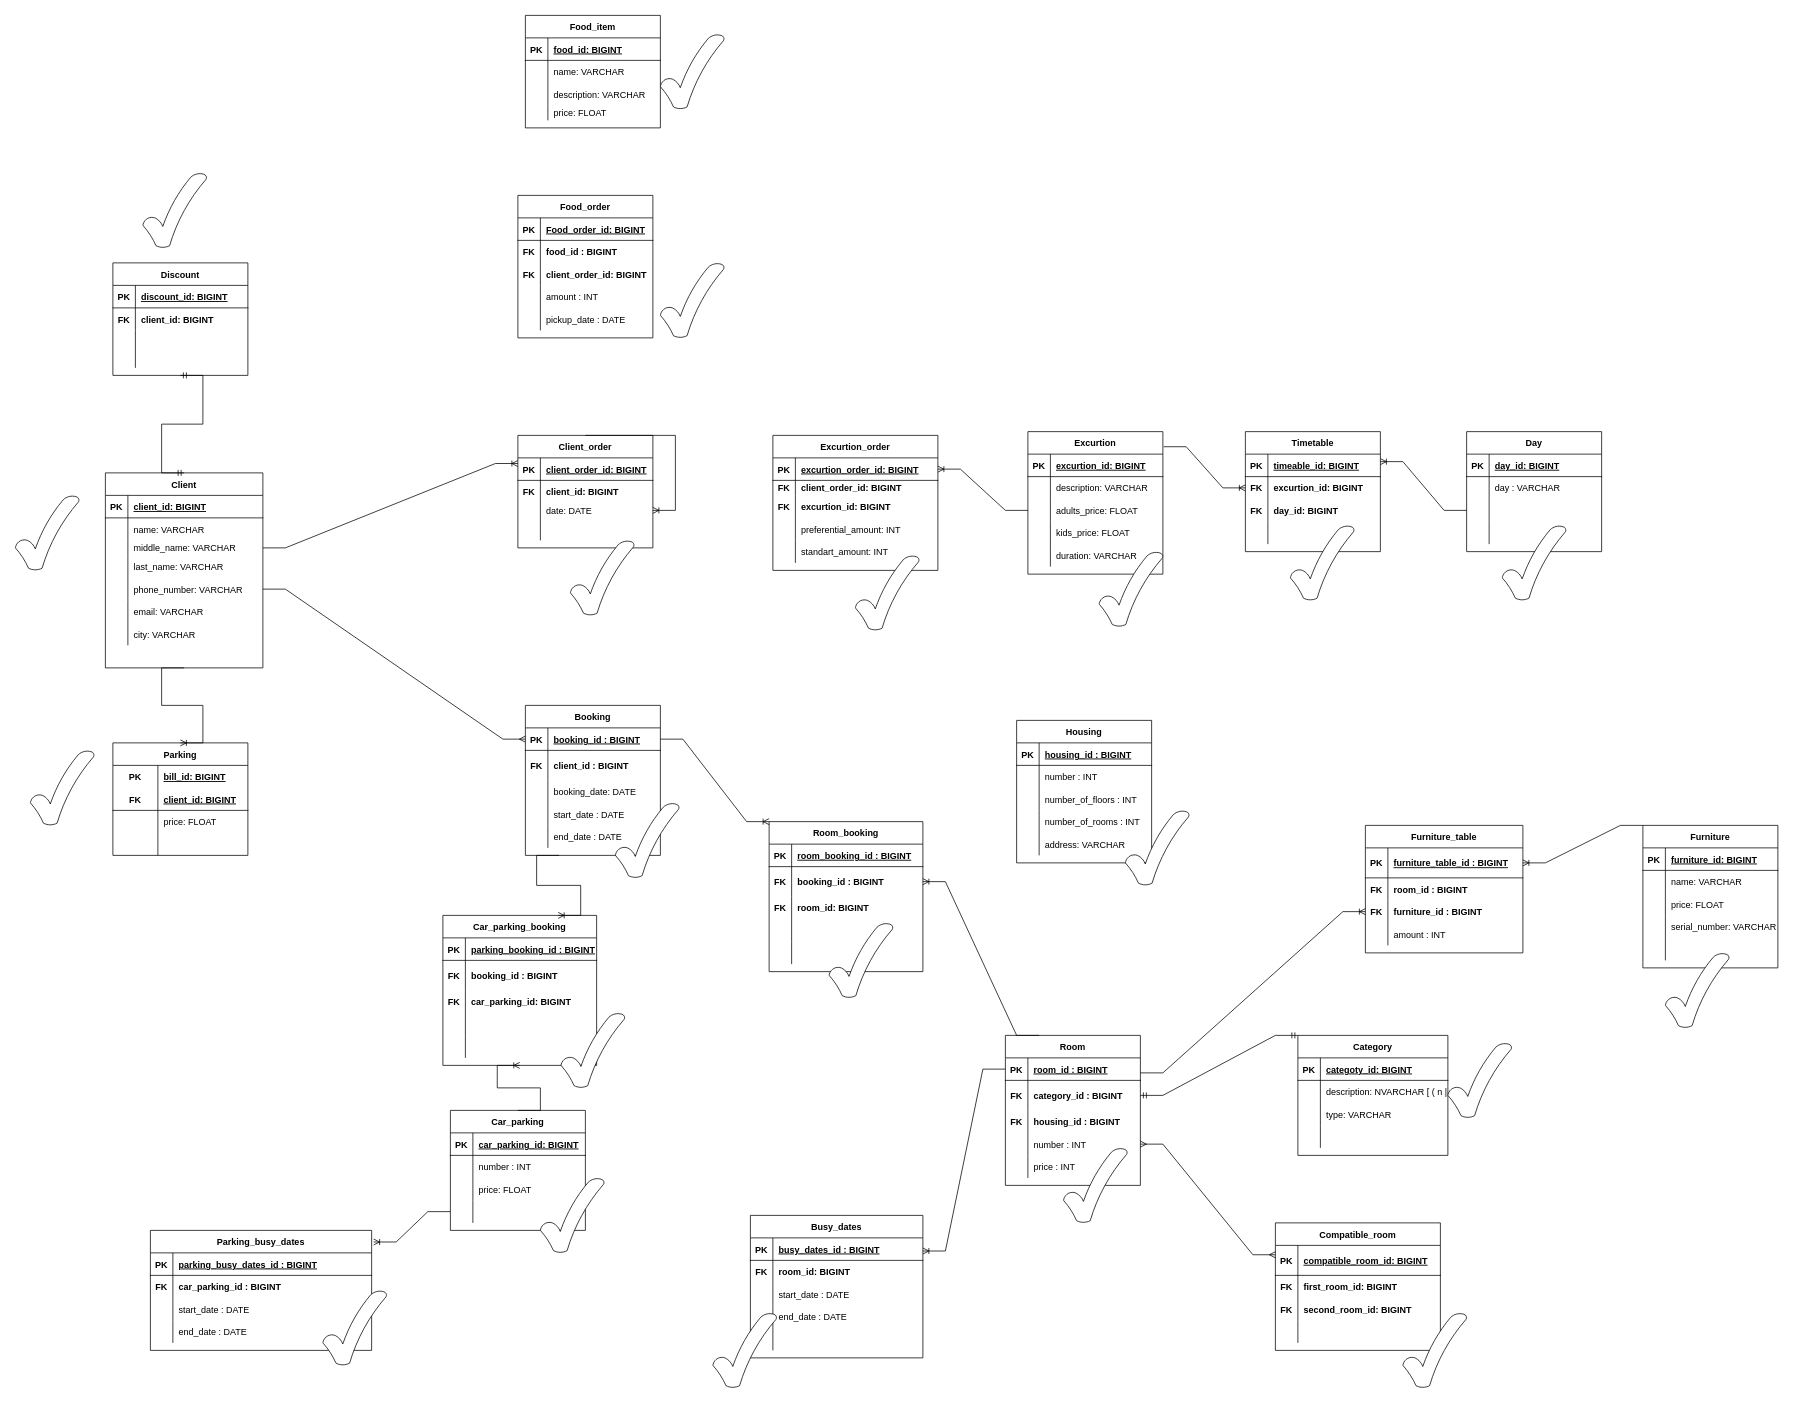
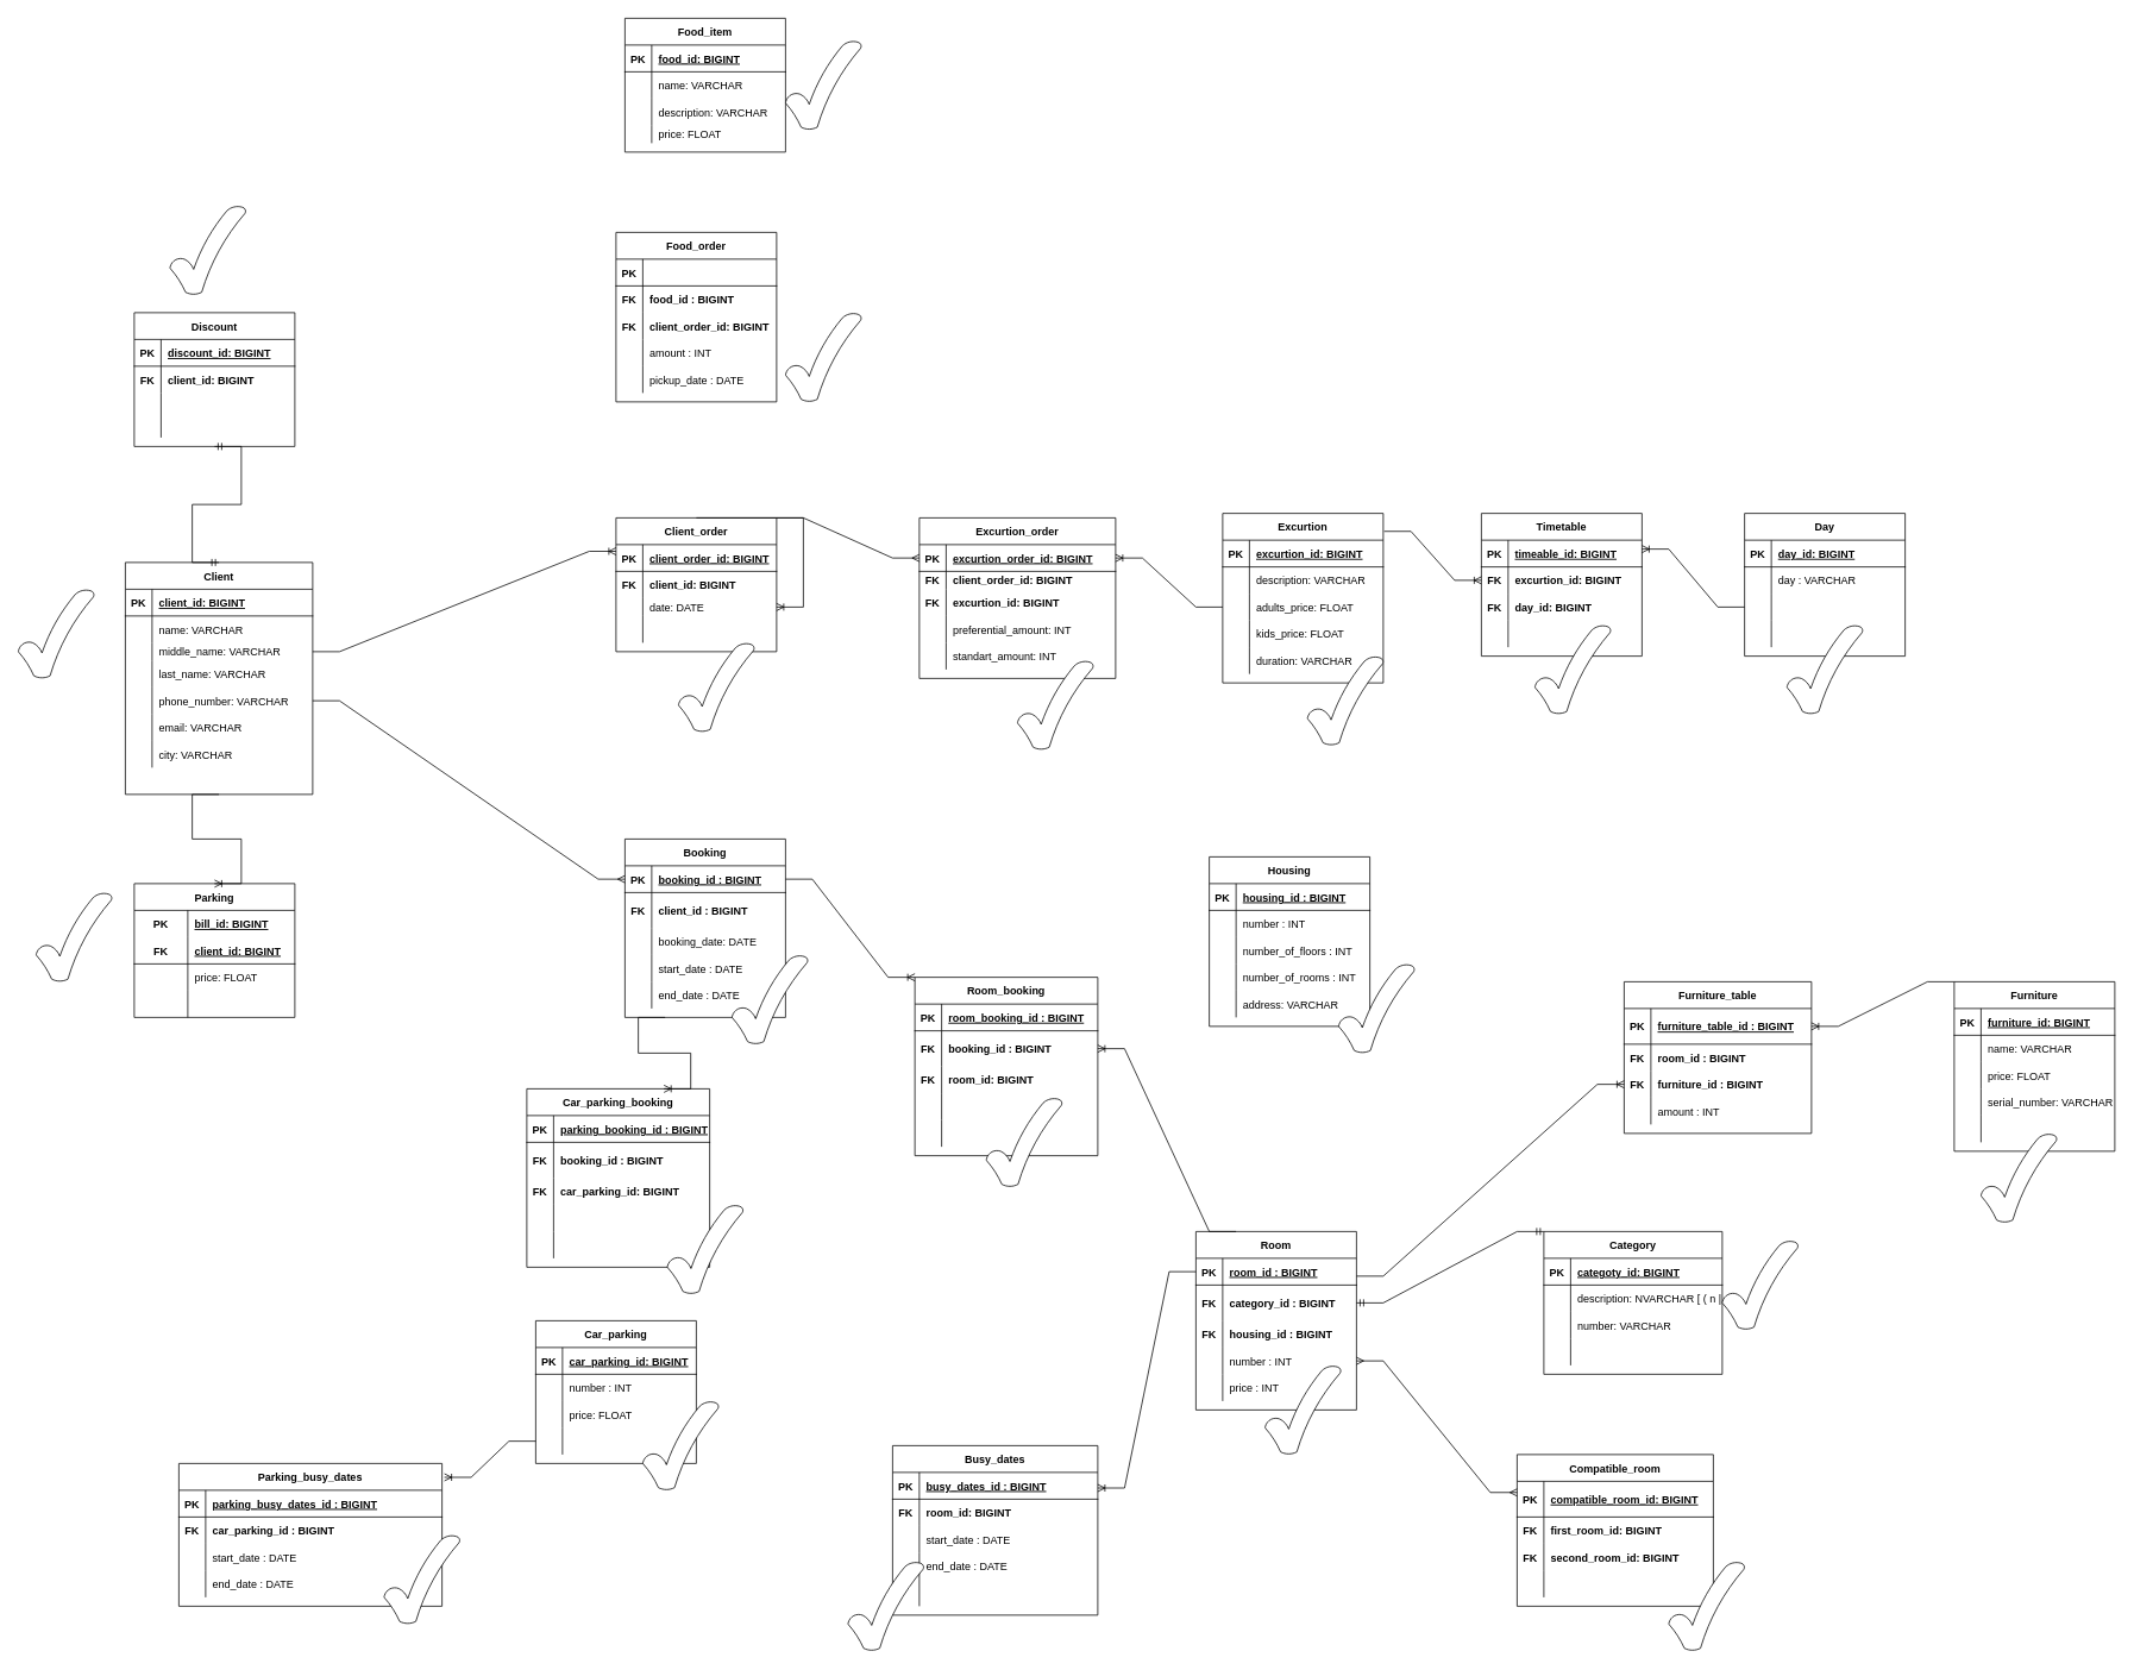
- <mxCell id="255" value="Food_order_id: BIGINT" style="shape=partialRectangle;connectable=0;fillColor=none;top=0;left=0;bottom=0;right=0;align=left;spacingLeft=6;fontStyle=5;overflow=hidden;" parent="253" vertex="1"><mxGeometry x="30" width="150" height="30" as="geometry"><mxRectangle width="150" height="30" as="alternateBounds" /></mxGeometry></mxCell>
+ <mxCell id="333" value="" style="edgeStyle=entityRelationEdgeStyle;fontSize=12;html=1;endArrow=ERmany;rounded=0;entryX=0;entryY=0.25;entryDx=0;entryDy=0;exitX=1;exitY=0;exitDx=0;exitDy=0;" edge="1" parent="1" source="304" target="317"><mxGeometry width="100" height="100" relative="1" as="geometry"><mxPoint x="1190" y="1110" as="sourcePoint" /><mxPoint x="1290" y="1010" as="targetPoint" /></mxGeometry></mxCell>
- <mxCell id="336" value="" style="edgeStyle=entityRelationEdgeStyle;fontSize=12;html=1;endArrow=ERoneToMany;rounded=0;exitX=0.5;exitY=0;exitDx=0;exitDy=0;entryX=0.5;entryY=1;entryDx=0;entryDy=0;" edge="1" parent="1" source="66" target="286"><mxGeometry width="100" height="100" relative="1" as="geometry"><mxPoint x="950" y="1370" as="sourcePoint" /><mxPoint x="1050" y="1270" as="targetPoint" /></mxGeometry></mxCell>
- <mxCell id="46" value="type: VARCHAR" style="shape=partialRectangle;connectable=0;fillColor=none;top=0;left=0;bottom=0;right=0;align=left;spacingLeft=6;overflow=hidden;" parent="44" vertex="1"><mxGeometry x="30" width="170" height="30" as="geometry"><mxRectangle width="170" height="30" as="alternateBounds" /></mxGeometry></mxCell>
+ <mxCell id="46" value="number: VARCHAR" style="shape=partialRectangle;connectable=0;fillColor=none;top=0;left=0;bottom=0;right=0;align=left;spacingLeft=6;overflow=hidden;" parent="44" vertex="1"><mxGeometry x="30" width="170" height="30" as="geometry"><mxRectangle width="170" height="30" as="alternateBounds" /></mxGeometry></mxCell>
